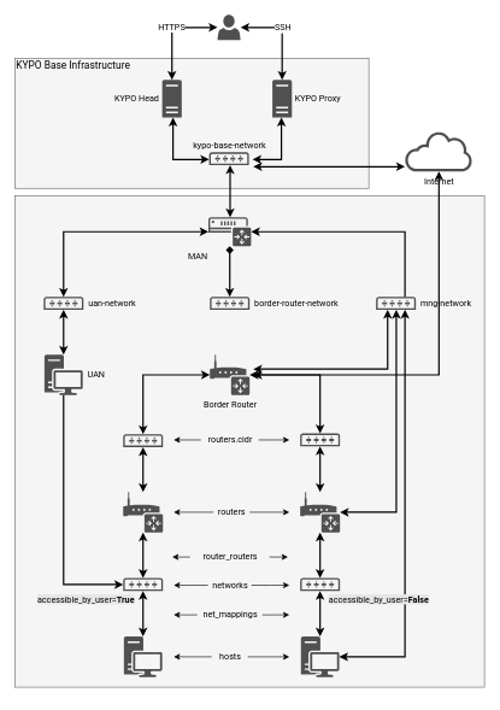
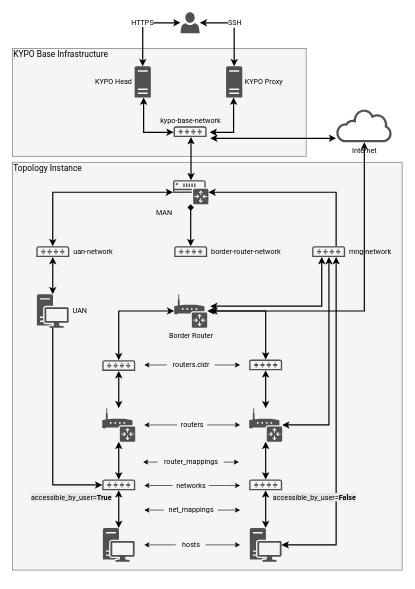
+ <mxCell id="69" value="Topology Instance" style="text;html=1;align=left;verticalAlign=middle;resizable=0;points=[];autosize=1;fontSize=14;fontColor=none;fontFamily=Roboto;fontSource=https%3A%2F%2Ffonts.googleapis.com%2Fcss%3Ffamily%3DRoboto;" parent="5" vertex="1"><mxGeometry x="20" y="270" width="130" height="20" as="geometry" /></mxCell>
- <mxCell id="48" value="&lt;div style=&quot;font-size: 12px;&quot;&gt;router_routers&lt;/div&gt;" style="text;html=1;align=center;verticalAlign=middle;resizable=0;points=[];autosize=1;fontFamily=Roboto;fontSource=https%3A%2F%2Ffonts.googleapis.com%2Fcss%3Ffamily%3DRoboto;fontSize=12;" parent="5" vertex="1"><mxGeometry x="262.5" y="760" width="110" height="20" as="geometry" /></mxCell>
+ <mxCell id="48" value="&lt;div style=&quot;font-size: 12px;&quot;&gt;router_mappings&lt;/div&gt;" style="text;html=1;align=center;verticalAlign=middle;resizable=0;points=[];autosize=1;fontFamily=Roboto;fontSource=https%3A%2F%2Ffonts.googleapis.com%2Fcss%3Ffamily%3DRoboto;fontSize=12;" parent="5" vertex="1"><mxGeometry x="262.5" y="760" width="110" height="20" as="geometry" /></mxCell>
